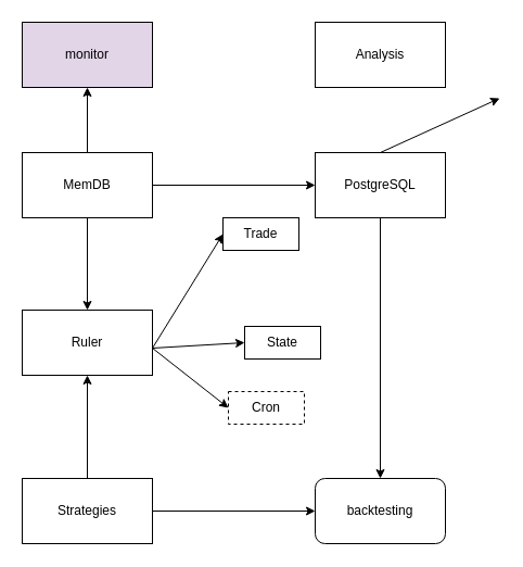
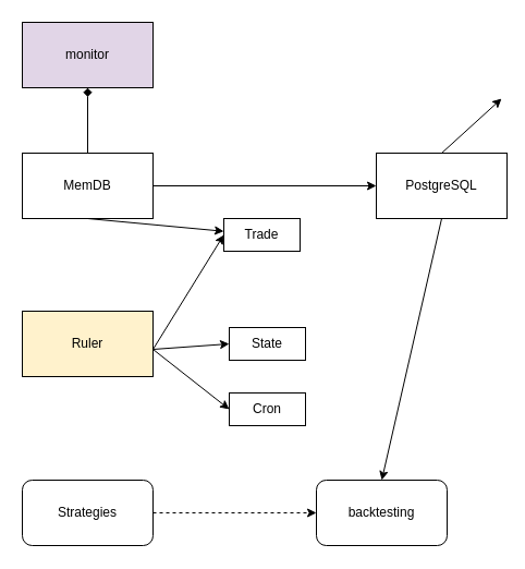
- <mxCell id="20" value="Analysis" style="rounded=0;whiteSpace=wrap;html=1;" vertex="1" parent="1"><mxGeometry x="290" y="20" width="120" height="60" as="geometry" /></mxCell>
- <mxCell id="16" value="" style="endArrow=classic;html=1;entryX=0.5;entryY=1;entryDx=0;entryDy=0;exitX=0.5;exitY=0;exitDx=0;exitDy=0;" edge="1" parent="1" source="3" target="15"><mxGeometry width="50" height="50" relative="1" as="geometry"><mxPoint x="120" y="340" as="sourcePoint" /><mxPoint x="170" y="290" as="targetPoint" /></mxGeometry></mxCell>
+ <mxCell id="16" value="" style="endArrow=diamond;html=1;entryX=0.5;entryY=1;entryDx=0;entryDy=0;exitX=0.5;exitY=0;exitDx=0;exitDy=0;" edge="1" parent="1" source="3" target="15"><mxGeometry width="50" height="50" relative="1" as="geometry"><mxPoint x="120" y="340" as="sourcePoint" /><mxPoint x="170" y="290" as="targetPoint" /></mxGeometry></mxCell>
- <mxCell id="2" value="PostgreSQL" style="rounded=0;whiteSpace=wrap;html=1;" parent="1" vertex="1"><mxGeometry x="290" y="140" width="120" height="60" as="geometry" /></mxCell>
+ <mxCell id="2" value="PostgreSQL" style="rounded=0;whiteSpace=wrap;html=1;" parent="1" vertex="1"><mxGeometry x="345" y="140" width="120" height="60" as="geometry" /></mxCell>
- <mxCell id="8" value="" style="endArrow=classic;html=1;exitX=0.5;exitY=1;exitDx=0;exitDy=0;entryX=0.5;entryY=0;entryDx=0;entryDy=0;" parent="1" source="3" target="4" edge="1"><mxGeometry width="50" height="50" relative="1" as="geometry"><mxPoint x="120" y="340" as="sourcePoint" /><mxPoint x="80" y="250" as="targetPoint" /></mxGeometry></mxCell>
+ <mxCell id="8" value="" style="endArrow=classic;html=1;exitX=0.5;exitY=1;exitDx=0;exitDy=0;" parent="1" source="3" target="9" edge="1"><mxGeometry width="50" height="50" relative="1" as="geometry"><mxPoint x="120" y="340" as="sourcePoint" /><mxPoint x="80" y="250" as="targetPoint" /></mxGeometry></mxCell>
- <mxCell id="4" value="Ruler" style="rounded=0;whiteSpace=wrap;html=1;" parent="1" vertex="1"><mxGeometry x="20" y="285" width="120" height="60" as="geometry" /></mxCell>
+ <mxCell id="4" value="Ruler" style="rounded=0;whiteSpace=wrap;html=1;fillColor=#fff2cc;" parent="1" vertex="1"><mxGeometry x="20" y="285" width="120" height="60" as="geometry" /></mxCell>
- <mxCell id="10" value="State" style="rounded=0;whiteSpace=wrap;html=1;" parent="1" vertex="1"><mxGeometry x="225" y="300" width="70" height="30" as="geometry" /></mxCell>
+ <mxCell id="10" value="State" style="rounded=0;whiteSpace=wrap;html=1;" parent="1" vertex="1"><mxGeometry x="210" y="300" width="70" height="30" as="geometry" /></mxCell>
- <mxCell id="11" value="Cron" style="rounded=0;whiteSpace=wrap;html=1;dashed=1;" parent="1" vertex="1"><mxGeometry x="210" y="360" width="70" height="30" as="geometry" /></mxCell>
+ <mxCell id="11" value="Cron" style="rounded=0;whiteSpace=wrap;html=1;" parent="1" vertex="1"><mxGeometry x="210" y="360" width="70" height="30" as="geometry" /></mxCell>
- <mxCell id="7" value="" style="endArrow=classic;html=1;exitX=0.5;exitY=0;exitDx=0;exitDy=0;entryX=0.5;entryY=1;entryDx=0;entryDy=0;" parent="1" source="6" target="4" edge="1"><mxGeometry width="50" height="50" relative="1" as="geometry"><mxPoint x="120" y="375" as="sourcePoint" /><mxPoint x="170" y="325" as="targetPoint" /></mxGeometry></mxCell>
- <mxCell id="6" value="Strategies" style="rounded=0;whiteSpace=wrap;html=1;" parent="1" vertex="1"><mxGeometry x="20" y="440" width="120" height="60" as="geometry" /></mxCell>
+ <mxCell id="6" value="Strategies" style="whiteSpace=wrap;html=1;rounded=1;" parent="1" vertex="1"><mxGeometry x="20" y="440" width="120" height="60" as="geometry" /></mxCell>
- <mxCell id="18" value="" style="endArrow=classic;html=1;exitX=1;exitY=0.5;exitDx=0;exitDy=0;entryX=0;entryY=0.5;entryDx=0;entryDy=0;" edge="1" parent="1" source="6" target="17"><mxGeometry width="50" height="50" relative="1" as="geometry"><mxPoint x="190" y="510" as="sourcePoint" /><mxPoint x="240" y="460" as="targetPoint" /></mxGeometry></mxCell>
+ <mxCell id="18" value="" style="endArrow=classic;html=1;exitX=1;exitY=0.5;exitDx=0;exitDy=0;entryX=0;entryY=0.5;entryDx=0;entryDy=0;dashed=1;" edge="1" parent="1" source="6" target="17"><mxGeometry width="50" height="50" relative="1" as="geometry"><mxPoint x="190" y="510" as="sourcePoint" /><mxPoint x="240" y="460" as="targetPoint" /></mxGeometry></mxCell>
